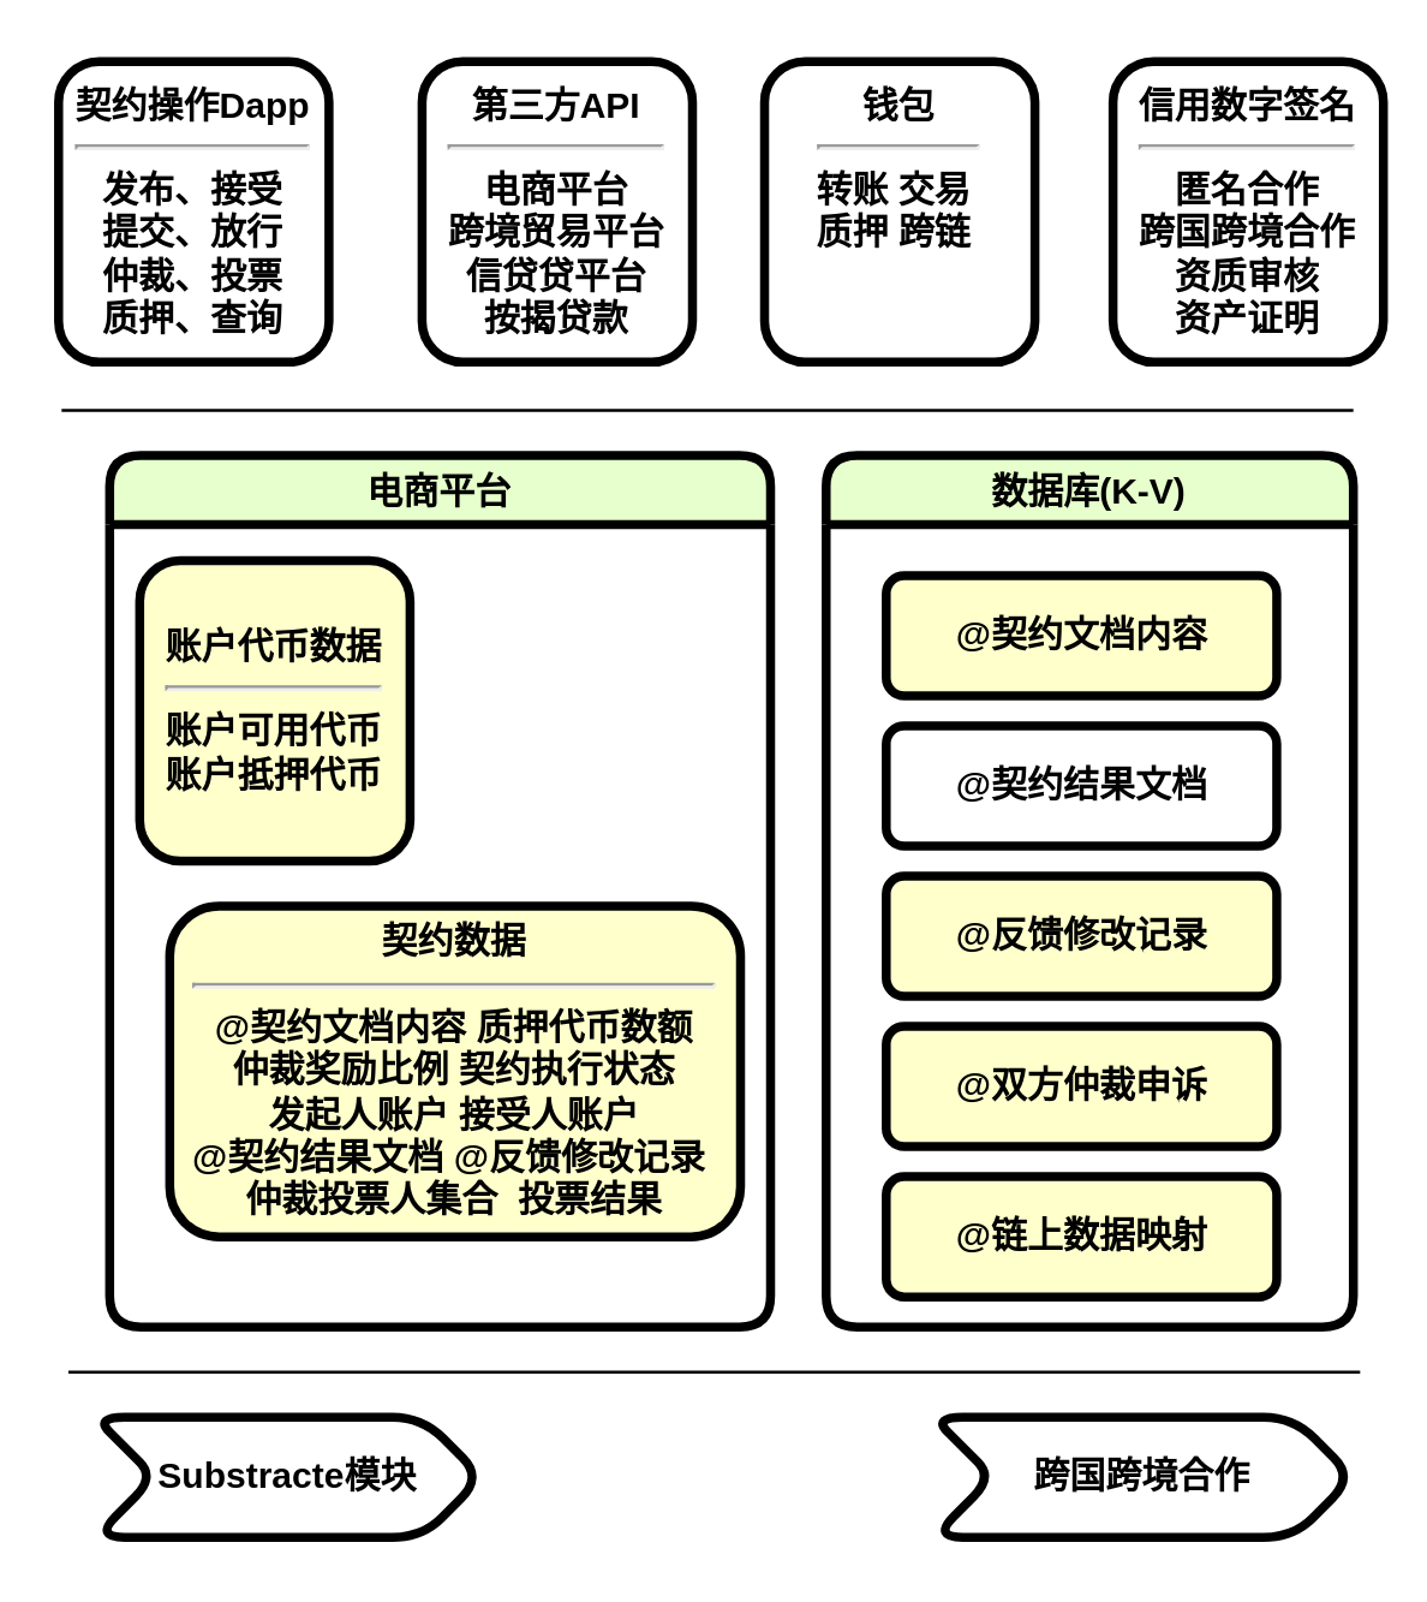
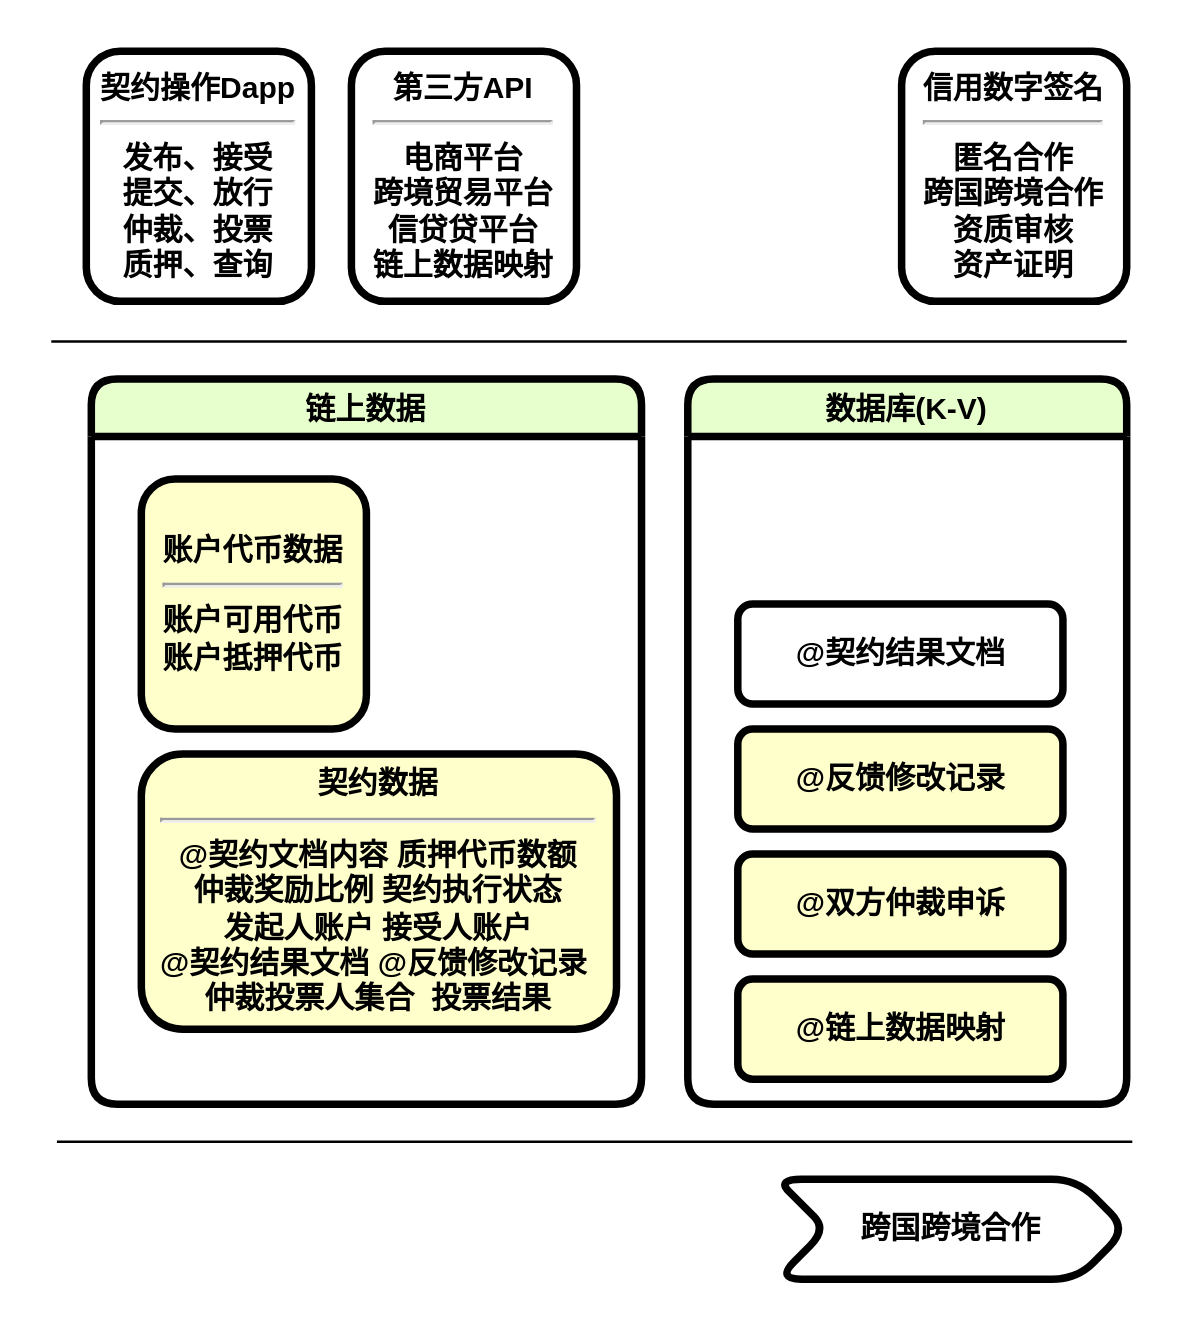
- <mxCell id="11" value="契约操作Dapp&lt;br&gt;&lt;hr&gt;发布、接受&lt;br&gt;提交、放行&lt;br&gt;仲裁、投票&lt;br&gt;质押、查询" style="whiteSpace=wrap;html=1;rounded=1;fontStyle=1;strokeWidth=3;" parent="1" vertex="1"><mxGeometry x="19" y="20" width="90" height="100" as="geometry" /></mxCell>
+ <mxCell id="11" value="契约操作Dapp&lt;br&gt;&lt;hr&gt;发布、接受&lt;br&gt;提交、放行&lt;br&gt;仲裁、投票&lt;br&gt;质押、查询" style="whiteSpace=wrap;html=1;rounded=1;fontStyle=1;strokeWidth=3;" parent="1" vertex="1"><mxGeometry x="34" y="20" width="90" height="100" as="geometry" /></mxCell>
- <mxCell id="12" value="第三方API&lt;br&gt;&lt;hr&gt;&lt;div style=&quot;text-align: left&quot;&gt;&lt;/div&gt;电商平台&lt;br&gt;跨境贸易平台&lt;br&gt;信贷贷平台&lt;br&gt;按揭贷款" style="whiteSpace=wrap;html=1;rounded=1;fontStyle=1;strokeWidth=3;fillColor=#ffffff;strokeColor=#000000;fontColor=#000000;" parent="1" vertex="1"><mxGeometry x="140" y="20" width="90" height="100" as="geometry" /></mxCell>
+ <mxCell id="12" value="第三方API&lt;br&gt;&lt;hr&gt;&lt;div style=&quot;text-align: left&quot;&gt;&lt;/div&gt;电商平台&lt;br&gt;跨境贸易平台&lt;br&gt;信贷贷平台&lt;br&gt;链上数据映射" style="whiteSpace=wrap;html=1;rounded=1;fontStyle=1;strokeWidth=3;fillColor=#ffffff;strokeColor=#000000;fontColor=#000000;" parent="1" vertex="1"><mxGeometry x="140" y="20" width="90" height="100" as="geometry" /></mxCell>
- <mxCell id="13" value="钱包&lt;br&gt;&lt;hr&gt;转账 交易&amp;nbsp;&lt;br&gt;质押 跨链&amp;nbsp;&lt;br&gt;&lt;br&gt;&lt;br&gt;" style="whiteSpace=wrap;html=1;rounded=1;fontStyle=1;strokeWidth=3;fillColor=#ffffff;strokeColor=#000000;fontColor=#000000;" parent="1" vertex="1"><mxGeometry x="254" y="20" width="90" height="100" as="geometry" /></mxCell>
- <mxCell id="14" value="信用数字签名&lt;br&gt;&lt;hr&gt;匿名合作&lt;br&gt;跨国跨境合作&lt;br&gt;资质审核&lt;br&gt;资产证明" style="whiteSpace=wrap;html=1;rounded=1;fontStyle=1;strokeWidth=3;fillColor=#ffffff;strokeColor=#000000;fontColor=#000000;" parent="1" vertex="1"><mxGeometry x="370" y="20" width="90" height="100" as="geometry" /></mxCell>
+ <mxCell id="14" value="信用数字签名&lt;br&gt;&lt;hr&gt;匿名合作&lt;br&gt;跨国跨境合作&lt;br&gt;资质审核&lt;br&gt;资产证明" style="whiteSpace=wrap;html=1;rounded=1;fontStyle=1;strokeWidth=3;fillColor=#ffffff;strokeColor=#000000;fontColor=#000000;" parent="1" vertex="1"><mxGeometry x="360" y="20" width="90" height="100" as="geometry" /></mxCell>
- <mxCell id="2" value="电商平台" style="swimlane;rounded=1;strokeWidth=3;fillColor=#E6FFCC;" parent="1" vertex="1"><mxGeometry x="36" y="151" width="220" height="290" as="geometry"><mxRectangle x="106" y="180" width="80" height="23" as="alternateBounds" /></mxGeometry></mxCell>
+ <mxCell id="2" value="链上数据" style="swimlane;rounded=1;strokeWidth=3;fillColor=#E6FFCC;" parent="1" vertex="1"><mxGeometry x="36" y="151" width="220" height="290" as="geometry"><mxRectangle x="106" y="180" width="80" height="23" as="alternateBounds" /></mxGeometry></mxCell>
- <mxCell id="7" value="@契约文档内容&lt;br&gt;" style="whiteSpace=wrap;html=1;rounded=1;fontStyle=1;strokeWidth=3;fillColor=#FFFFCC;" parent="5" vertex="1"><mxGeometry x="20" y="40" width="130" height="40" as="geometry" /></mxCell>
- <mxCell id="3" value="账户代币数据&lt;br&gt;&lt;hr&gt;账户可用代币&lt;br&gt;账户抵押代币" style="whiteSpace=wrap;html=1;rounded=1;fontStyle=1;strokeWidth=3;fillColor=#FFFFCC;" parent="2" vertex="1"><mxGeometry x="10" y="35" width="90" height="100" as="geometry" /></mxCell>
+ <mxCell id="3" value="账户代币数据&lt;br&gt;&lt;hr&gt;账户可用代币&lt;br&gt;账户抵押代币" style="whiteSpace=wrap;html=1;rounded=1;fontStyle=1;strokeWidth=3;fillColor=#FFFFCC;" parent="2" vertex="1"><mxGeometry x="20" y="40" width="90" height="100" as="geometry" /></mxCell>
- <mxCell id="15" value="Substracte模块" style="shape=step;perimeter=stepPerimeter;whiteSpace=wrap;html=1;fixedSize=1;rounded=1;fontStyle=1;strokeWidth=3;" parent="1" vertex="1"><mxGeometry x="31" y="471" width="129" height="40" as="geometry" /></mxCell>
